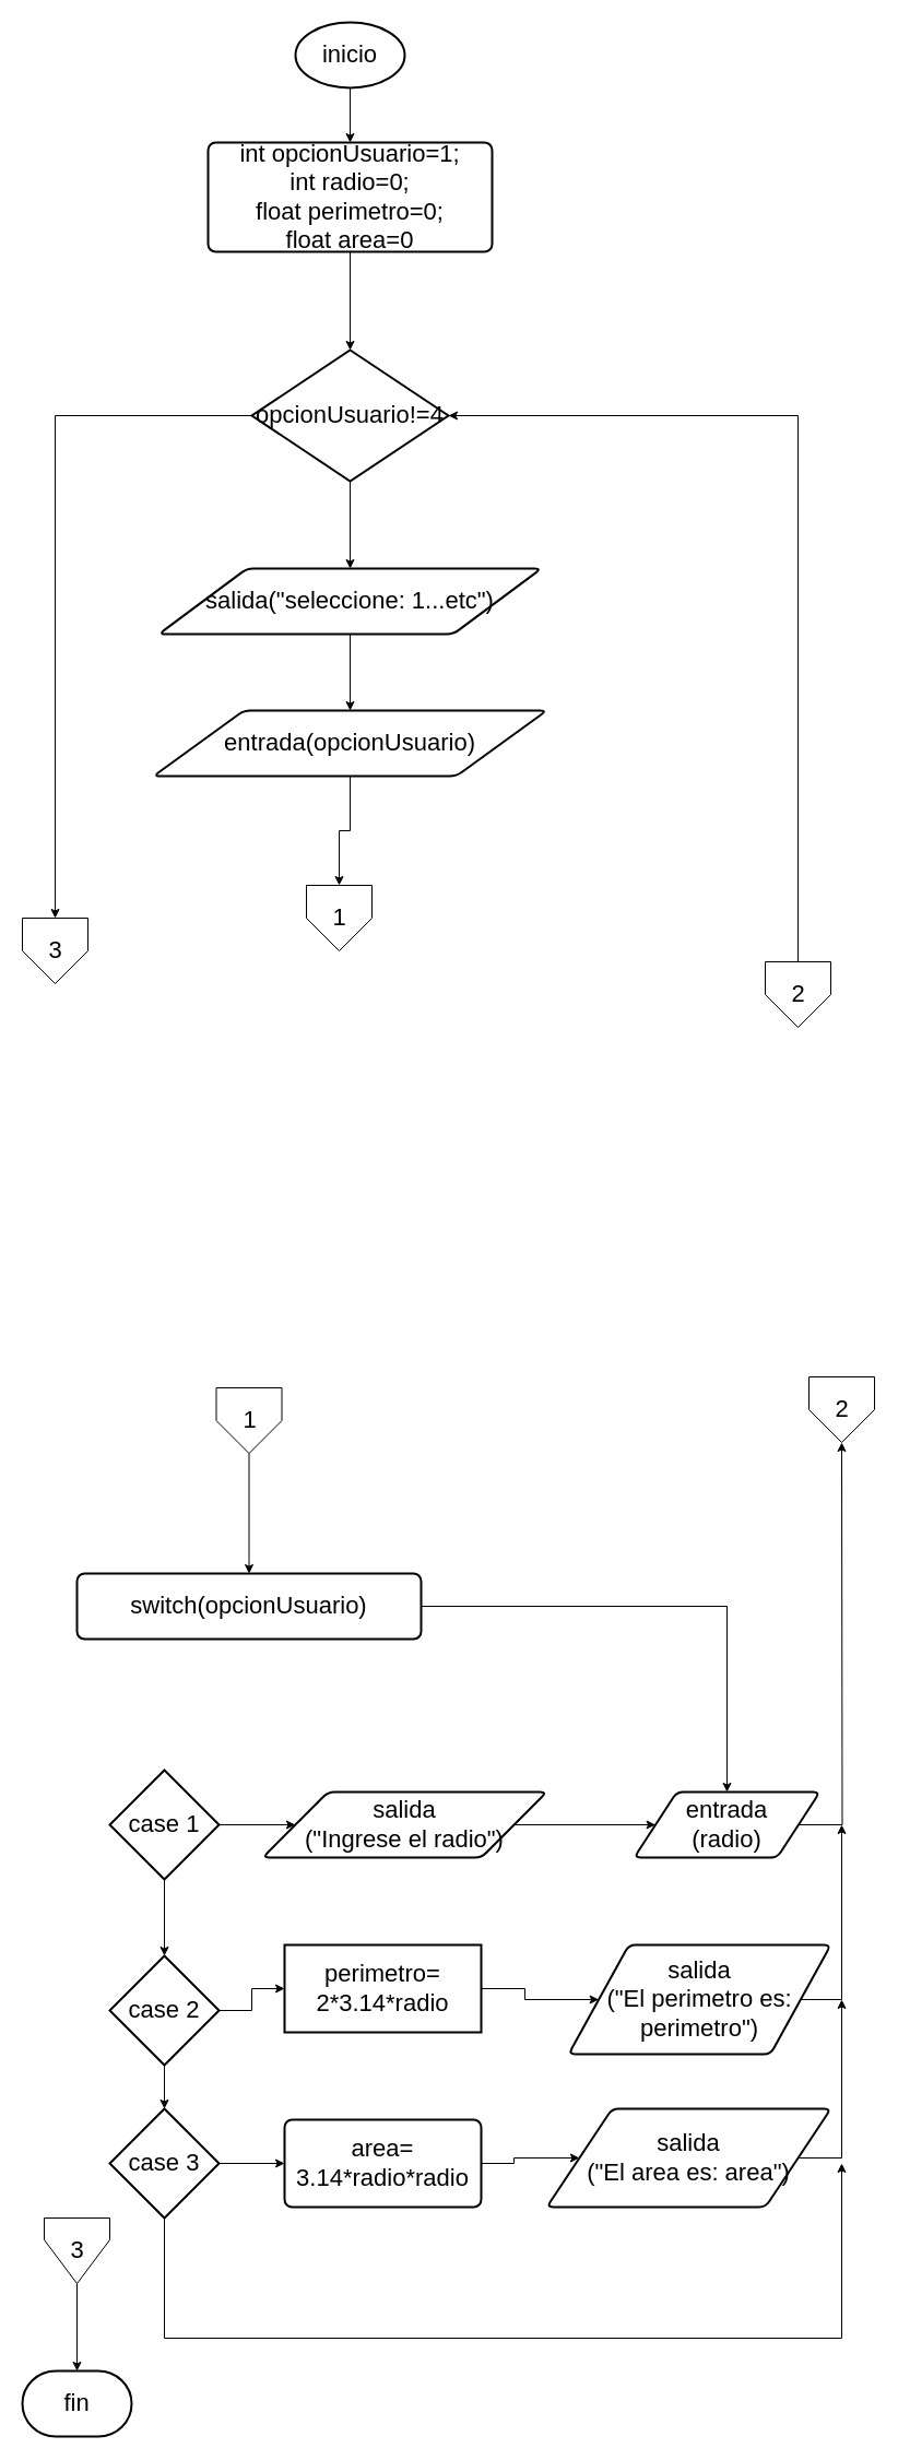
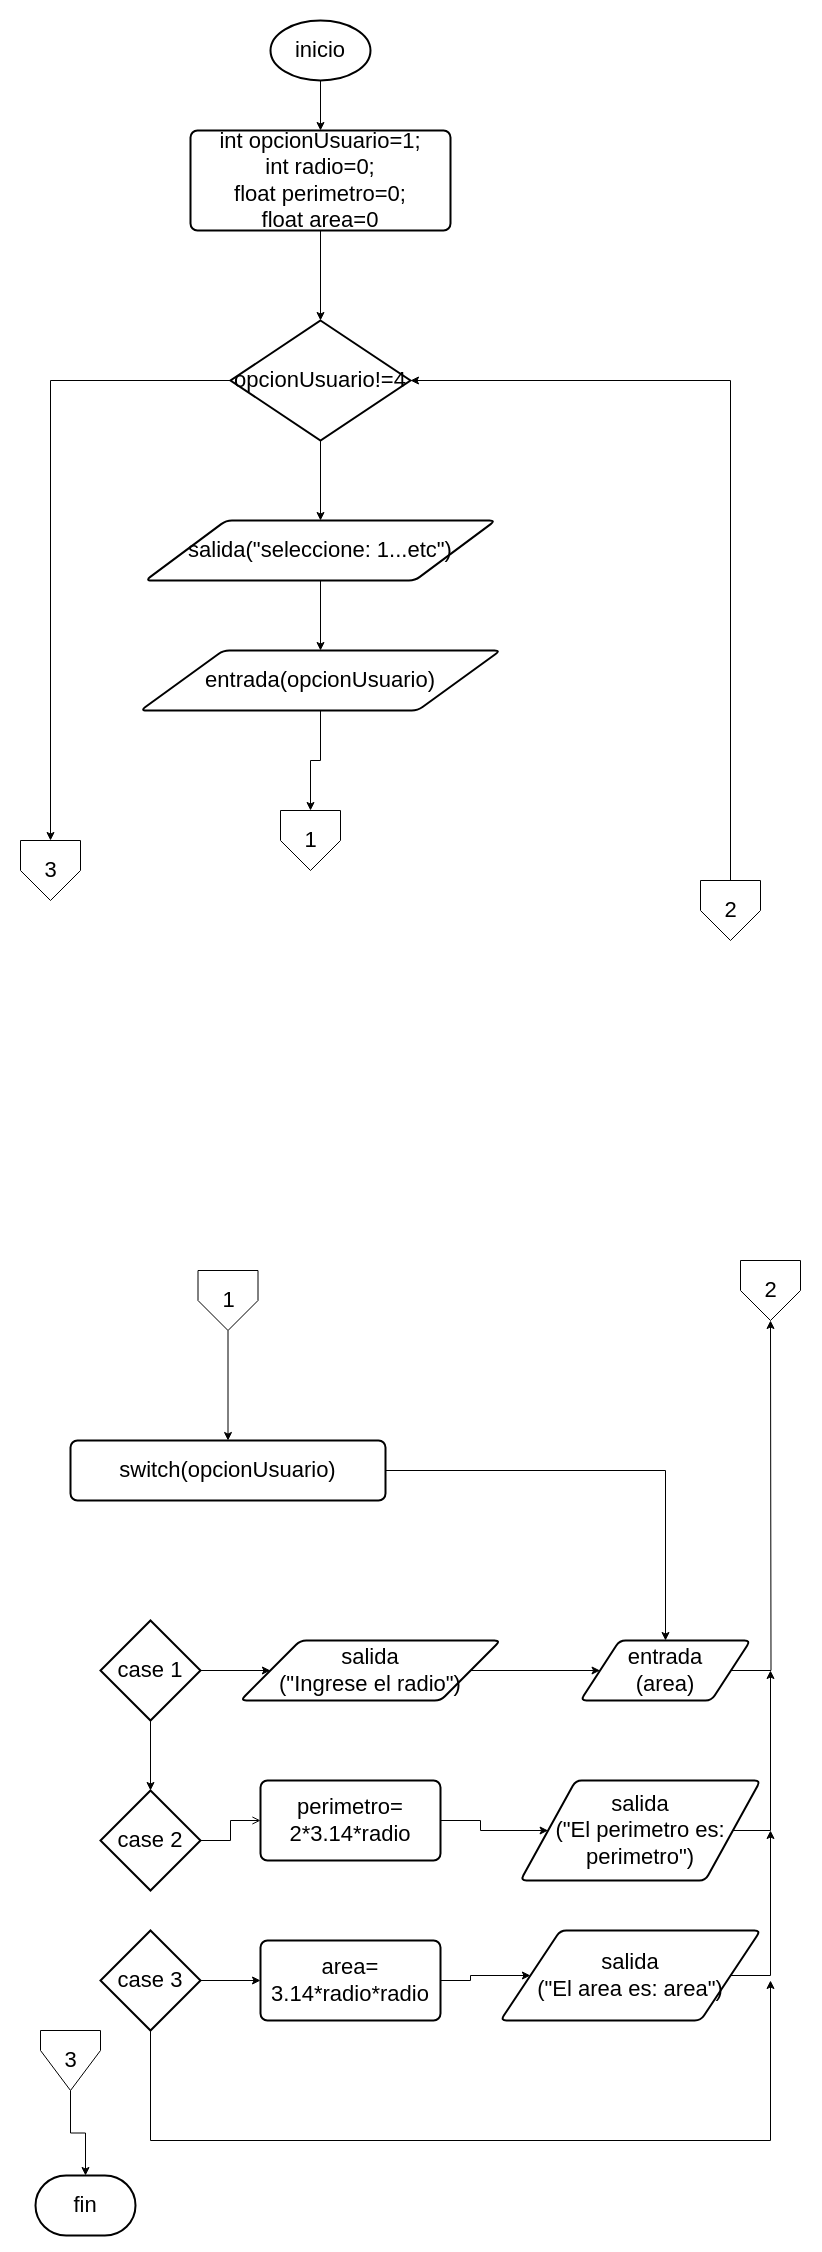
- <mxCell id="27" value="entrada&lt;br&gt;(radio)" style="shape=parallelogram;html=1;strokeWidth=2;perimeter=parallelogramPerimeter;whiteSpace=wrap;rounded=1;arcSize=12;size=0.23;fontSize=22;" vertex="1" parent="1"><mxGeometry x="580" y="1640" width="170" height="60" as="geometry" /></mxCell>
+ <mxCell id="27" value="entrada&lt;br&gt;(area)" style="shape=parallelogram;html=1;strokeWidth=2;perimeter=parallelogramPerimeter;whiteSpace=wrap;rounded=1;arcSize=12;size=0.23;fontSize=22;" vertex="1" parent="1"><mxGeometry x="580" y="1640" width="170" height="60" as="geometry" /></mxCell>
- <mxCell id="19" style="edgeStyle=orthogonalEdgeStyle;rounded=0;orthogonalLoop=1;jettySize=auto;html=1;entryX=0;entryY=0.5;entryDx=0;entryDy=0;fontSize=22;" edge="1" parent="1" source="20" target="29"><mxGeometry relative="1" as="geometry" /></mxCell>
+ <mxCell id="19" style="edgeStyle=orthogonalEdgeStyle;rounded=0;orthogonalLoop=1;jettySize=auto;html=1;entryX=0;entryY=0.5;entryDx=0;entryDy=0;fontSize=22;endArrow=open;" edge="1" parent="1" source="20" target="29"><mxGeometry relative="1" as="geometry" /></mxCell>
- <mxCell id="29" value="perimetro=&lt;br&gt;2*3.14*radio" style="whiteSpace=wrap;html=1;absoluteArcSize=1;arcSize=14;strokeWidth=2;fontSize=22;rounded=0;" vertex="1" parent="1"><mxGeometry x="260" y="1780" width="180" height="80" as="geometry" /></mxCell>
+ <mxCell id="29" value="perimetro=&lt;br&gt;2*3.14*radio" style="rounded=1;whiteSpace=wrap;html=1;absoluteArcSize=1;arcSize=14;strokeWidth=2;fontSize=22;" vertex="1" parent="1"><mxGeometry x="260" y="1780" width="180" height="80" as="geometry" /></mxCell>
- <mxCell id="18" style="edgeStyle=orthogonalEdgeStyle;rounded=0;orthogonalLoop=1;jettySize=auto;html=1;fontSize=22;" edge="1" parent="1" source="20" target="23"><mxGeometry relative="1" as="geometry" /></mxCell>
- <mxCell id="36" value="fin" style="strokeWidth=2;html=1;shape=mxgraph.flowchart.terminator;whiteSpace=wrap;fontSize=22;" vertex="1" parent="1"><mxGeometry x="20" y="2170" width="100" height="60" as="geometry" /></mxCell>
+ <mxCell id="36" value="fin" style="strokeWidth=2;html=1;shape=mxgraph.flowchart.terminator;whiteSpace=wrap;fontSize=22;" vertex="1" parent="1"><mxGeometry x="35" y="2175" width="100" height="60" as="geometry" /></mxCell>
